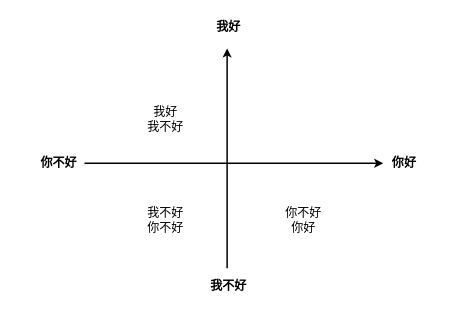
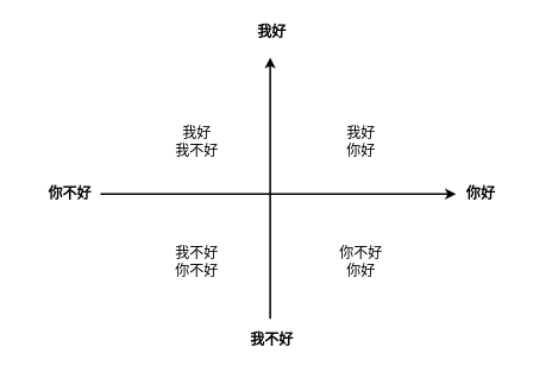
+ <mxCell id="9" value="我好&lt;br&gt;你好" style="text;html=1;strokeColor=none;fillColor=none;align=center;verticalAlign=middle;whiteSpace=wrap;rounded=0;fontSize=16;" vertex="1" parent="1"><mxGeometry x="346" y="143" width="116" height="30" as="geometry" /></mxCell>
